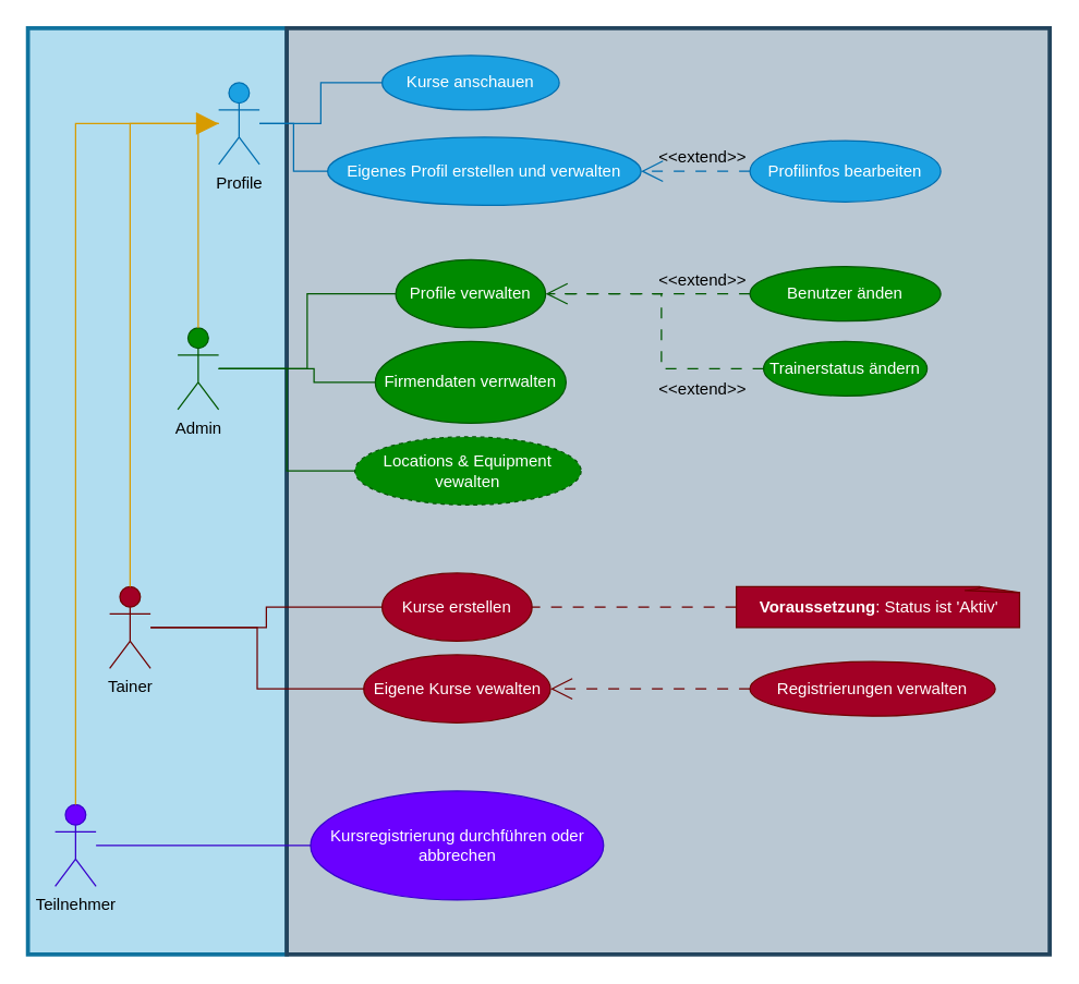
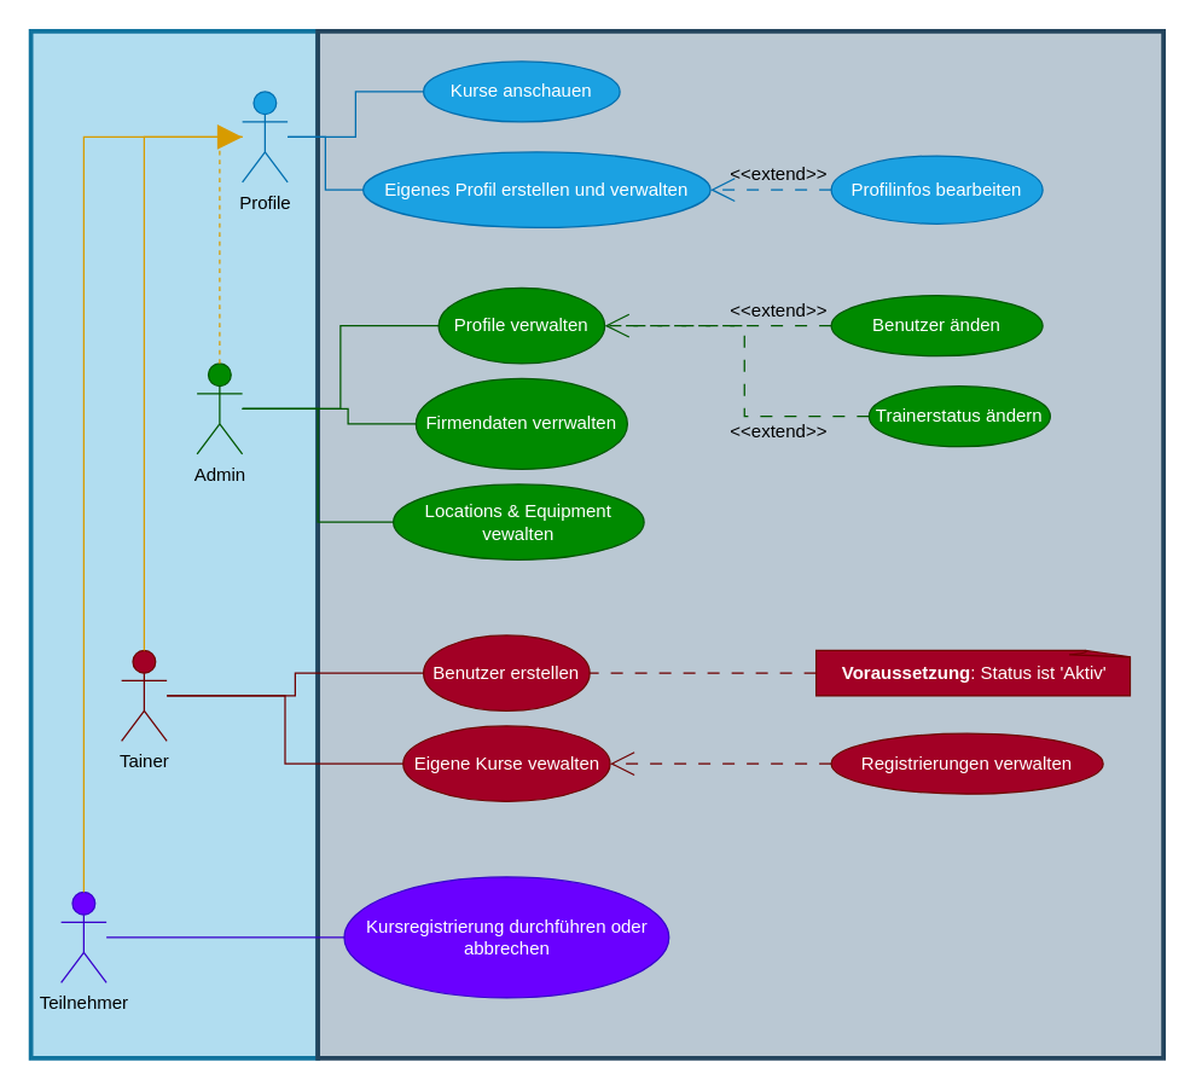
- <mxCell id="39" style="edgeStyle=orthogonalEdgeStyle;rounded=0;orthogonalLoop=1;jettySize=auto;html=1;entryX=0.5;entryY=0;entryDx=0;entryDy=0;entryPerimeter=0;endArrow=none;startFill=0;fillColor=#ffe6cc;strokeColor=#d79b00;" edge="1" parent="1" source="6" target="12"><mxGeometry relative="1" as="geometry"><Array as="points"><mxPoint x="145" y="90" /></Array></mxGeometry></mxCell>
+ <mxCell id="39" style="edgeStyle=orthogonalEdgeStyle;rounded=0;orthogonalLoop=1;jettySize=auto;html=1;entryX=0.5;entryY=0;entryDx=0;entryDy=0;entryPerimeter=0;endArrow=none;startFill=0;fillColor=#ffe6cc;strokeColor=#d79b00;dashed=1;" edge="1" parent="1" source="6" target="12"><mxGeometry relative="1" as="geometry"><Array as="points"><mxPoint x="145" y="90" /></Array></mxGeometry></mxCell>
- <mxCell id="24" value="Trainerstatus ändern" style="ellipse;whiteSpace=wrap;html=1;fillColor=#008a00;fontColor=#ffffff;strokeColor=#005700;" vertex="1" parent="1"><mxGeometry x="560" y="250" width="120" height="40" as="geometry" /></mxCell>
+ <mxCell id="24" value="Trainerstatus ändern" style="ellipse;whiteSpace=wrap;html=1;fillColor=#008a00;fontColor=#ffffff;strokeColor=#005700;" vertex="1" parent="1"><mxGeometry x="575" y="255" width="120" height="40" as="geometry" /></mxCell>
- <mxCell id="26" value="Locations &amp;amp; Equipment vewalten" style="ellipse;whiteSpace=wrap;html=1;fillColor=#008a00;fontColor=#ffffff;strokeColor=#005700;dashed=1;" vertex="1" parent="1"><mxGeometry x="260" y="320" width="166" height="50" as="geometry" /></mxCell>
+ <mxCell id="26" value="Locations &amp;amp; Equipment vewalten" style="ellipse;whiteSpace=wrap;html=1;fillColor=#008a00;fontColor=#ffffff;strokeColor=#005700;" vertex="1" parent="1"><mxGeometry x="260" y="320" width="166" height="50" as="geometry" /></mxCell>
- <mxCell id="27" value="Kurse erstellen" style="ellipse;whiteSpace=wrap;html=1;fillColor=#a20025;fontColor=#ffffff;strokeColor=#6F0000;" vertex="1" parent="1"><mxGeometry x="280" y="420" width="110" height="50" as="geometry" /></mxCell>
+ <mxCell id="27" value="Benutzer erstellen" style="ellipse;whiteSpace=wrap;html=1;fillColor=#a20025;fontColor=#ffffff;strokeColor=#6F0000;" vertex="1" parent="1"><mxGeometry x="280" y="420" width="110" height="50" as="geometry" /></mxCell>
